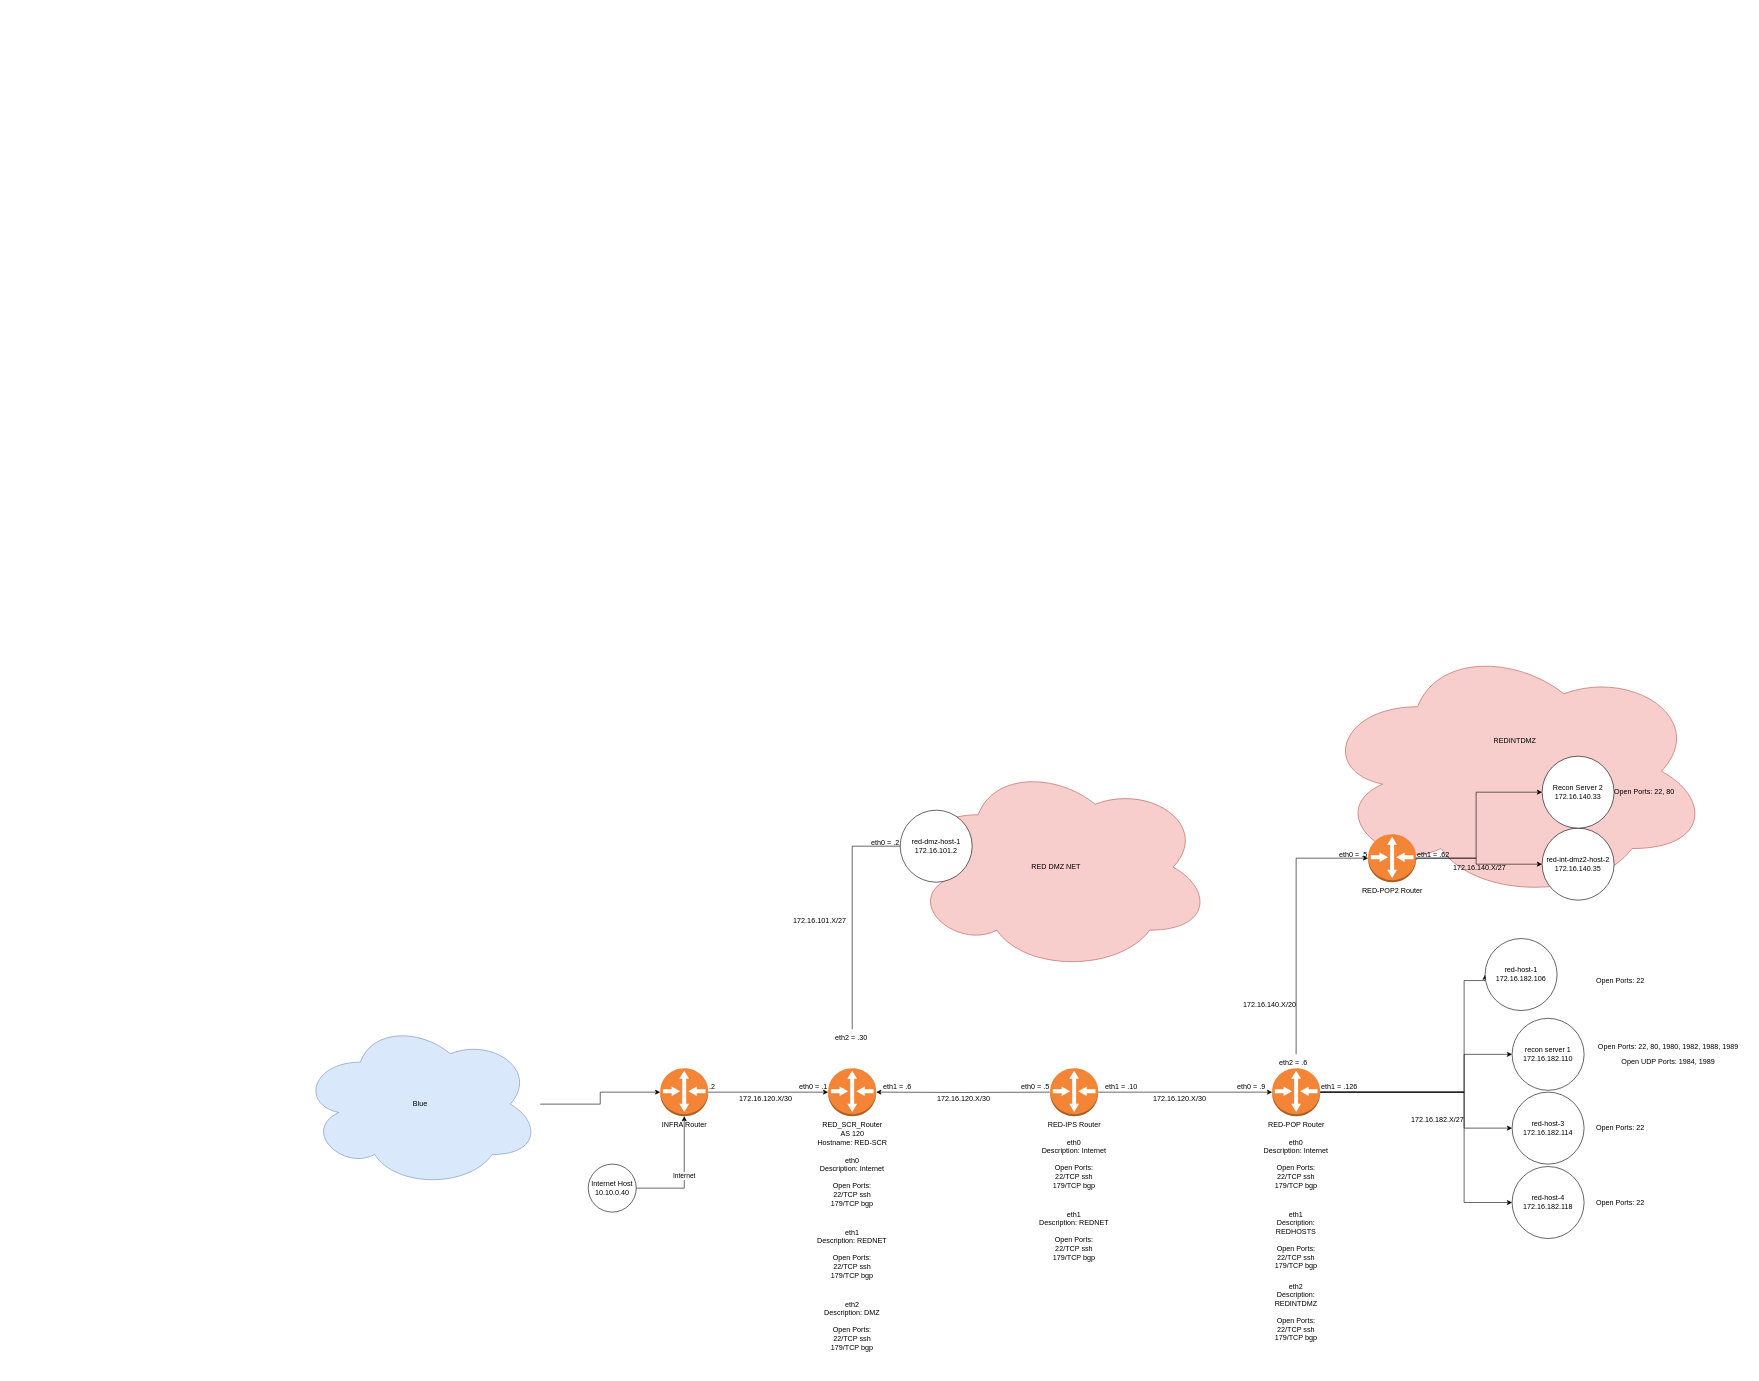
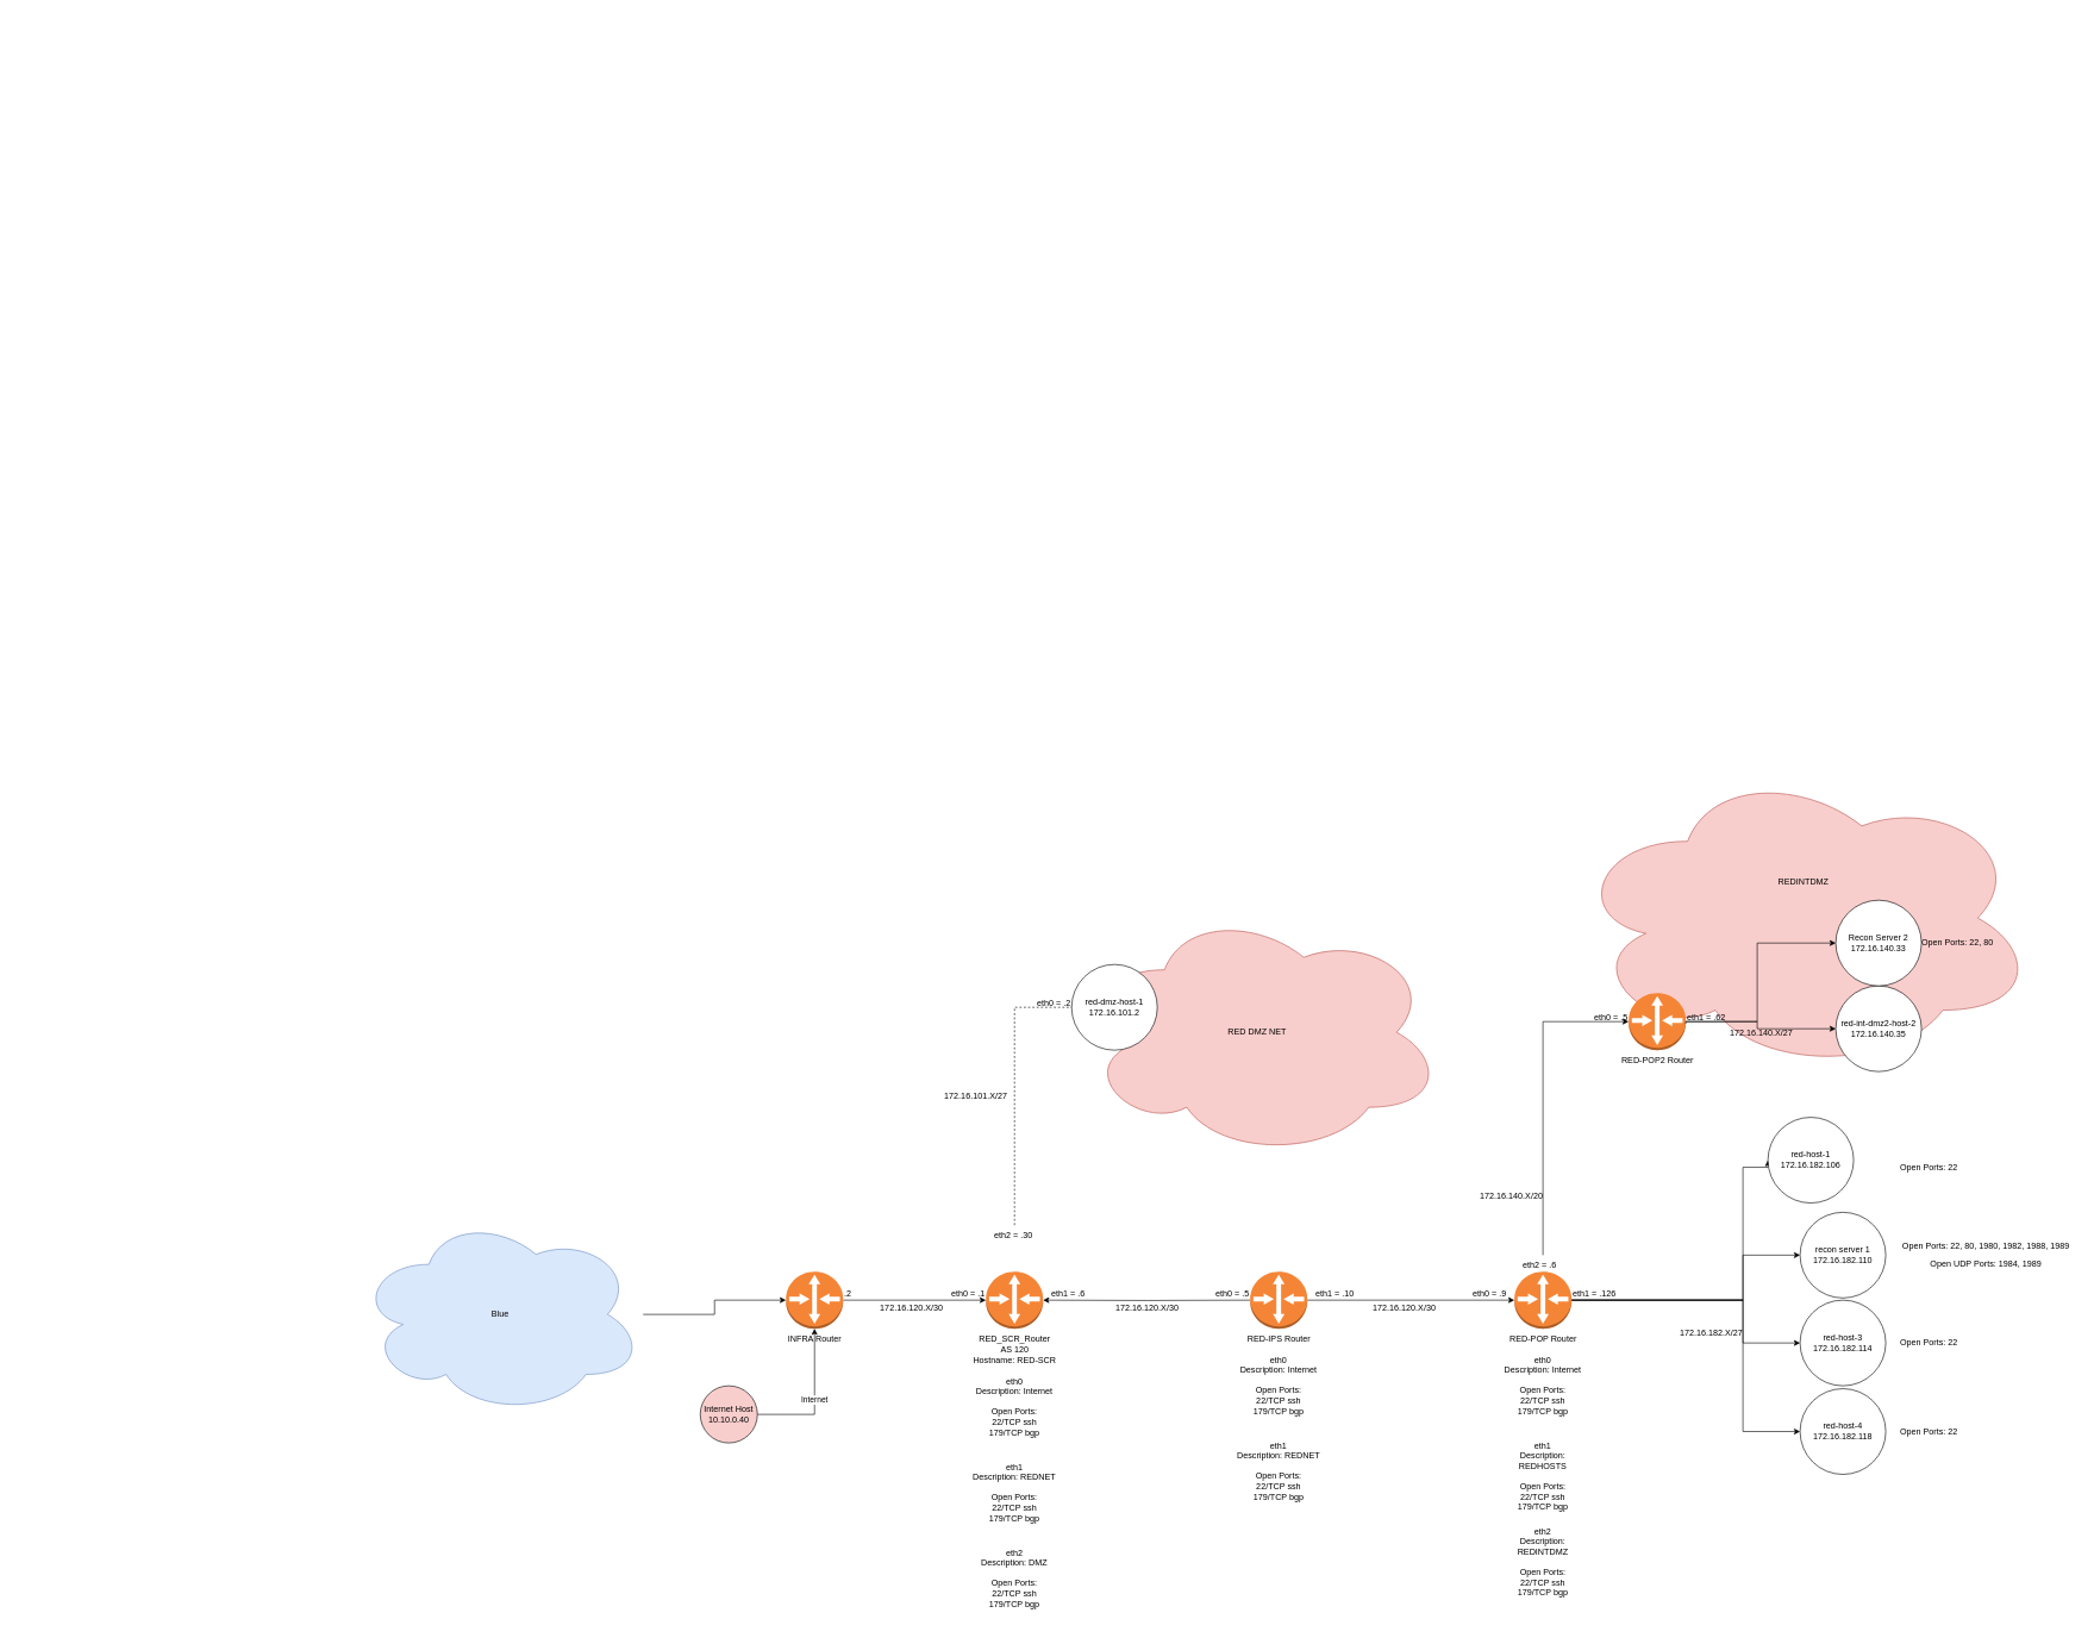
- <mxCell id="17" style="edgeStyle=orthogonalEdgeStyle;rounded=0;sketch=0;orthogonalLoop=1;jettySize=auto;html=1;shadow=0;entryX=0.07;entryY=0.4;entryDx=0;entryDy=0;entryPerimeter=0;" edge="1" parent="1" source="18" target="23"><mxGeometry relative="1" as="geometry"><Array as="points"><mxPoint x="1420" y="1410" /></Array></mxGeometry></mxCell>
+ <mxCell id="17" style="edgeStyle=orthogonalEdgeStyle;rounded=0;sketch=0;orthogonalLoop=1;jettySize=auto;html=1;shadow=0;entryX=0.07;entryY=0.4;entryDx=0;entryDy=0;entryPerimeter=0;dashed=1;" edge="1" parent="1" source="18" target="23"><mxGeometry relative="1" as="geometry"><Array as="points"><mxPoint x="1420" y="1410" /></Array></mxGeometry></mxCell>
- <mxCell id="6" value="&lt;div&gt;Internet Host&lt;/div&gt;&lt;div&gt;10.10.0.40&lt;br&gt;&lt;/div&gt;" style="ellipse;whiteSpace=wrap;html=1;aspect=fixed;sketch=0;shadow=0;container=0;" vertex="1" parent="1"><mxGeometry x="980" y="1940" width="80" height="80" as="geometry" /></mxCell>
+ <mxCell id="6" value="&lt;div&gt;Internet Host&lt;/div&gt;&lt;div&gt;10.10.0.40&lt;br&gt;&lt;/div&gt;" style="ellipse;whiteSpace=wrap;html=1;aspect=fixed;sketch=0;shadow=0;container=0;fillColor=#f8cecc;" vertex="1" parent="1"><mxGeometry x="980" y="1940" width="80" height="80" as="geometry" /></mxCell>
